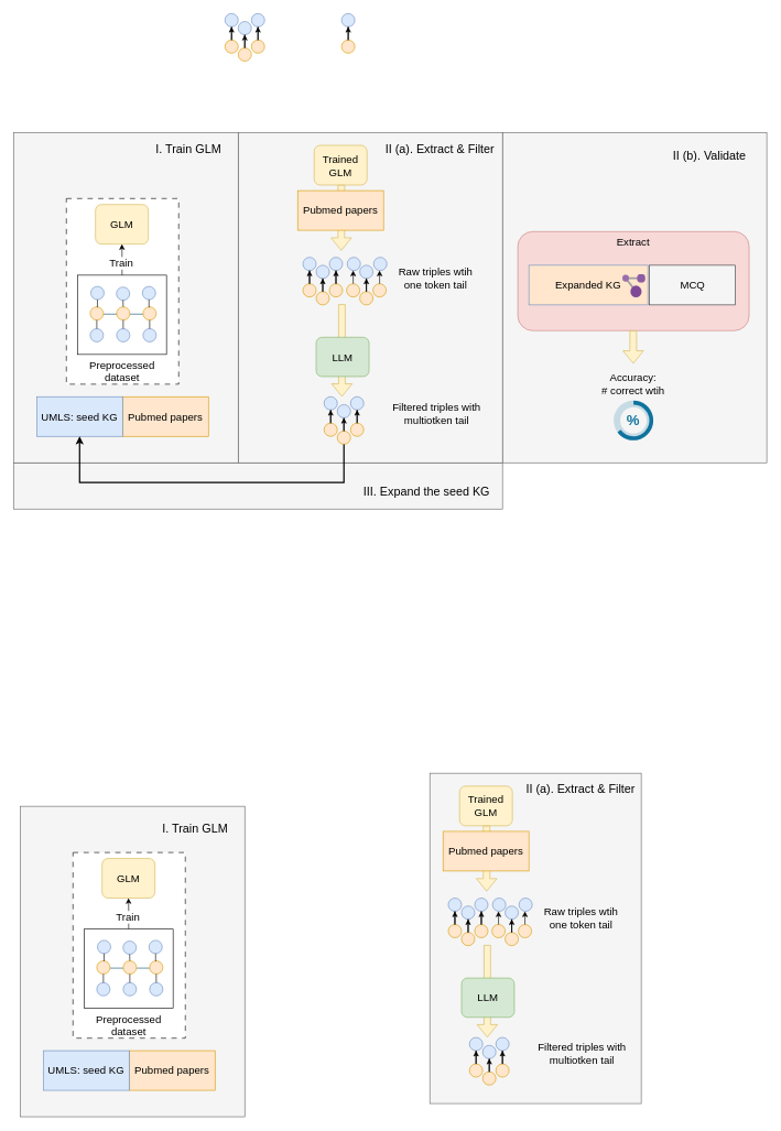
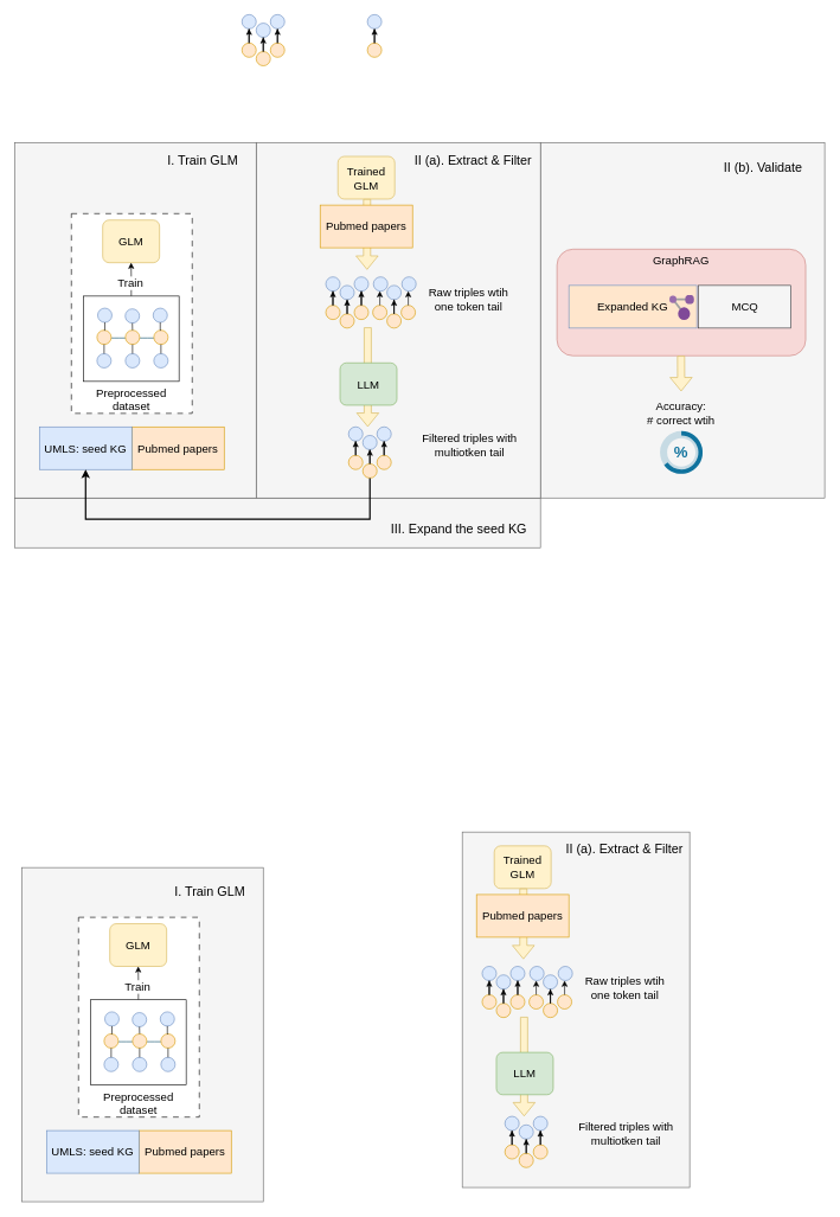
- <mxCell id="3" value="&lt;font style=&quot;font-size: 16px;&quot;&gt;Extract&lt;/font&gt;" style="rounded=1;whiteSpace=wrap;html=1;fillColor=#f8cecc;strokeColor=#b85450;verticalAlign=top;opacity=70;" vertex="1" parent="1"><mxGeometry x="783.25" y="350" width="350" height="150" as="geometry" /></mxCell>
+ <mxCell id="3" value="&lt;font style=&quot;font-size: 16px;&quot;&gt;GraphRAG&lt;/font&gt;" style="rounded=1;whiteSpace=wrap;html=1;fillColor=#f8cecc;strokeColor=#b85450;verticalAlign=top;opacity=70;" vertex="1" parent="1"><mxGeometry x="783.25" y="350" width="350" height="150" as="geometry" /></mxCell>
